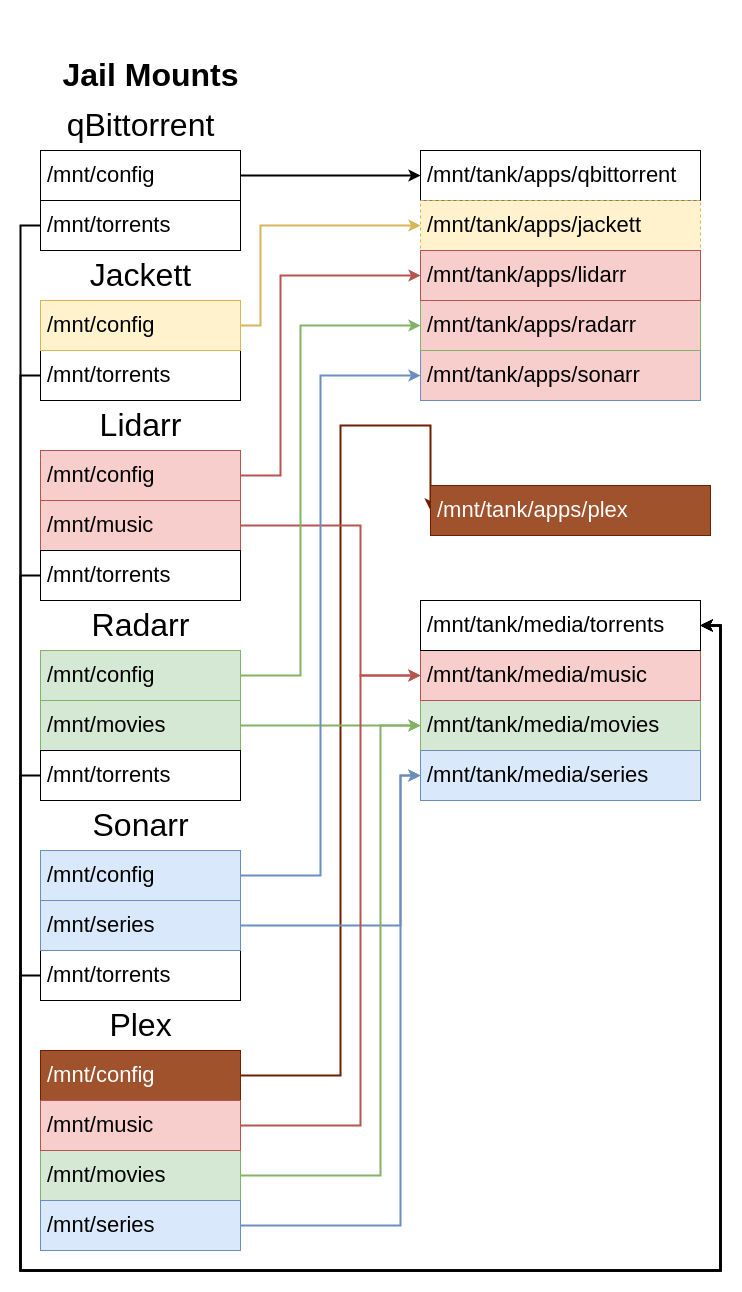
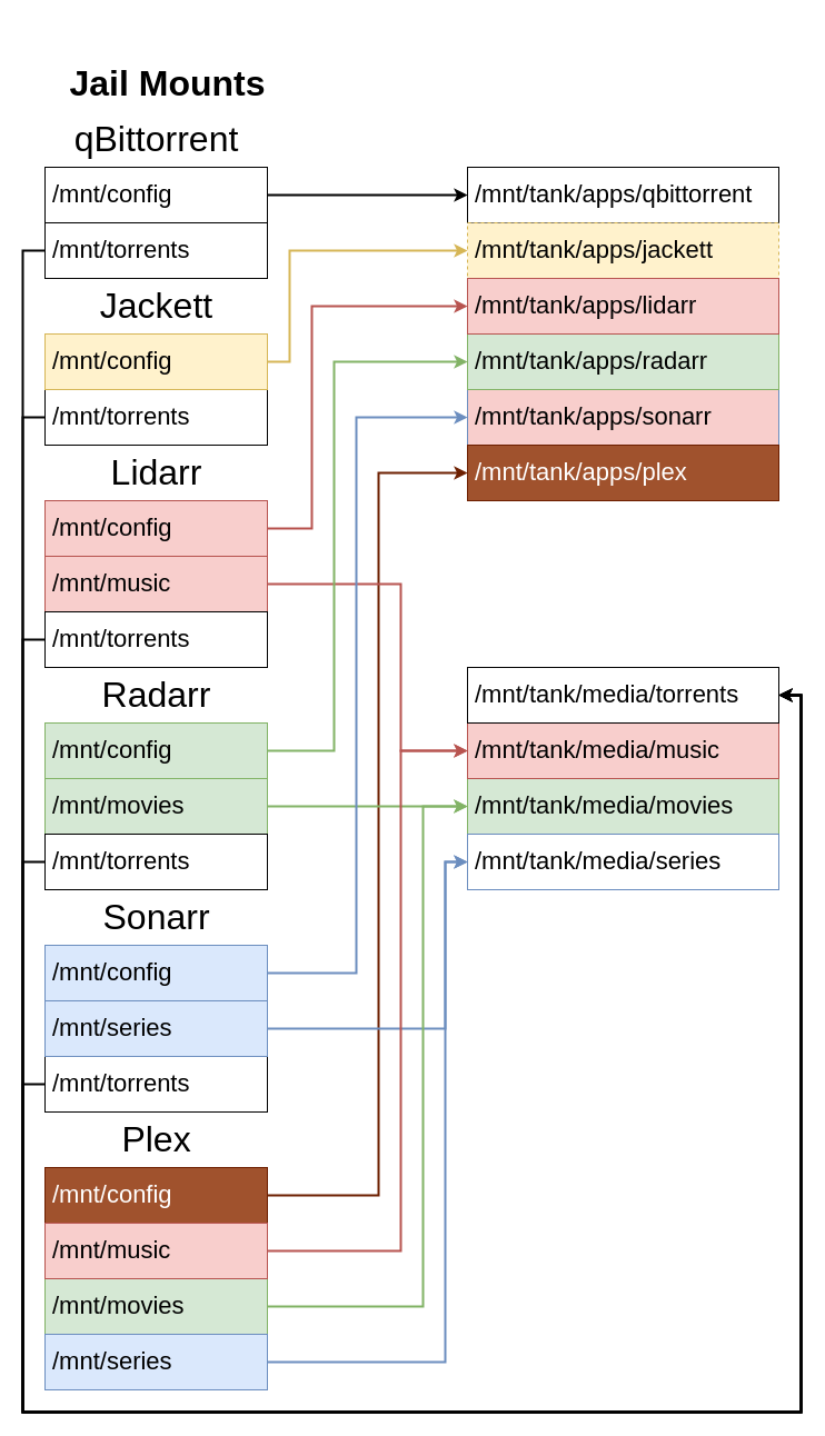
- <mxCell id="9" value="/mnt/tank/apps/radarr" style="rounded=0;whiteSpace=wrap;html=1;fontSize=22;align=left;spacingLeft=5;fillColor=#f8cecc;strokeColor=#82b366;" parent="1" vertex="1"><mxGeometry x="420" y="300" width="280" height="50" as="geometry" /></mxCell>
+ <mxCell id="9" value="/mnt/tank/apps/radarr" style="rounded=0;whiteSpace=wrap;html=1;fontSize=22;align=left;spacingLeft=5;fillColor=#d5e8d4;strokeColor=#82b366;" parent="1" vertex="1"><mxGeometry x="420" y="300" width="280" height="50" as="geometry" /></mxCell>
- <mxCell id="44" value="/mnt/tank/apps/plex" style="rounded=0;whiteSpace=wrap;html=1;fontSize=22;align=left;spacingLeft=5;fillColor=#a0522d;strokeColor=#6D1F00;fontColor=#ffffff;" parent="1" vertex="1"><mxGeometry x="430" y="485" width="280" height="50" as="geometry" /></mxCell>
+ <mxCell id="44" value="/mnt/tank/apps/plex" style="rounded=0;whiteSpace=wrap;html=1;fontSize=22;align=left;spacingLeft=5;fillColor=#a0522d;strokeColor=#6D1F00;fontColor=#ffffff;" parent="1" vertex="1"><mxGeometry x="420" y="400" width="280" height="50" as="geometry" /></mxCell>
- <mxCell id="10" value="/mnt/tank/media/series" style="rounded=0;whiteSpace=wrap;html=1;fontSize=22;align=left;spacingLeft=5;fillColor=#dae8fc;strokeColor=#6c8ebf;" parent="1" vertex="1"><mxGeometry x="420" y="750" width="280" height="50" as="geometry" /></mxCell>
+ <mxCell id="10" value="/mnt/tank/media/series" style="rounded=0;whiteSpace=wrap;html=1;fontSize=22;align=left;spacingLeft=5;fillColor=#ffffff;strokeColor=#6c8ebf;" parent="1" vertex="1"><mxGeometry x="420" y="750" width="280" height="50" as="geometry" /></mxCell>
